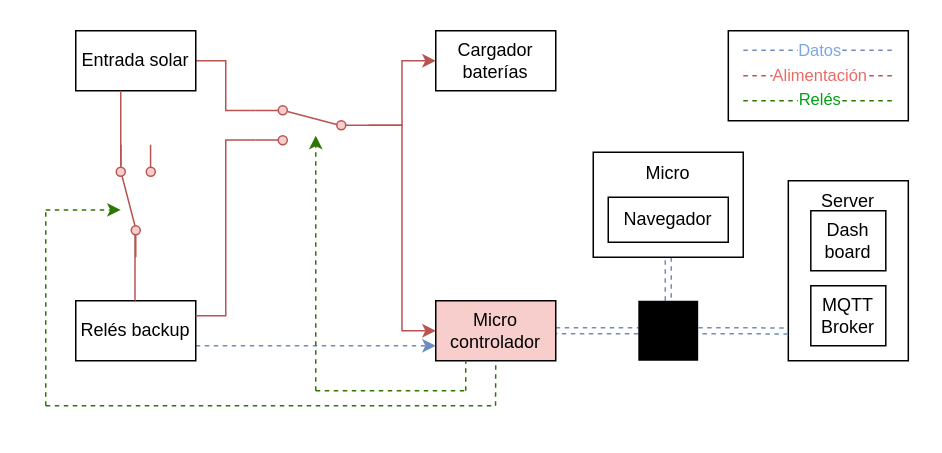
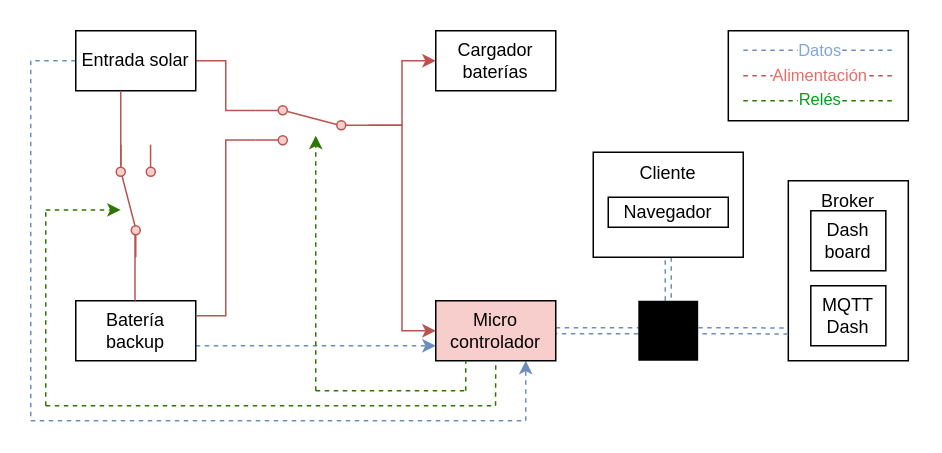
- <mxCell id="18" value="Micro" style="rounded=0;whiteSpace=wrap;html=1;verticalAlign=top;" parent="1" vertex="1"><mxGeometry x="395" y="101" width="100" height="70" as="geometry" /></mxCell>
+ <mxCell id="18" value="Cliente" style="rounded=0;whiteSpace=wrap;html=1;verticalAlign=top;" parent="1" vertex="1"><mxGeometry x="395" y="101" width="100" height="70" as="geometry" /></mxCell>
- <mxCell id="15" value="Server" style="rounded=0;whiteSpace=wrap;html=1;verticalAlign=top;" parent="1" vertex="1"><mxGeometry x="525.04" y="120" width="80" height="120" as="geometry" /></mxCell>
+ <mxCell id="15" value="Broker" style="rounded=0;whiteSpace=wrap;html=1;verticalAlign=top;" parent="1" vertex="1"><mxGeometry x="525.04" y="120" width="80" height="120" as="geometry" /></mxCell>
- <mxCell id="19" value="Navegador" style="rounded=0;whiteSpace=wrap;html=1;" parent="1" vertex="1"><mxGeometry x="405" y="131" width="80" height="30" as="geometry" /></mxCell>
+ <mxCell id="19" value="Navegador" style="rounded=0;whiteSpace=wrap;html=1;" parent="1" vertex="1"><mxGeometry x="405" y="131" width="80" height="20" as="geometry" /></mxCell>
- <mxCell id="16" value="MQTT&lt;div&gt;Broker&lt;/div&gt;" style="rounded=0;whiteSpace=wrap;html=1;" parent="1" vertex="1"><mxGeometry x="540.04" y="190" width="50" height="40" as="geometry" /></mxCell>
+ <mxCell id="16" value="MQTT&lt;div&gt;Dash&lt;/div&gt;" style="rounded=0;whiteSpace=wrap;html=1;" parent="1" vertex="1"><mxGeometry x="540.04" y="190" width="50" height="40" as="geometry" /></mxCell>
- <mxCell id="9" value="Relés backup" style="rounded=0;whiteSpace=wrap;html=1;" parent="1" vertex="1"><mxGeometry x="50" y="200" width="80" height="40" as="geometry" /></mxCell>
+ <mxCell id="9" value="Batería backup" style="rounded=0;whiteSpace=wrap;html=1;" parent="1" vertex="1"><mxGeometry x="50" y="200" width="80" height="40" as="geometry" /></mxCell>
+ <mxCell id="3" style="edgeStyle=orthogonalEdgeStyle;rounded=0;orthogonalLoop=1;jettySize=auto;html=1;dashed=1;fillColor=#dae8fc;strokeColor=#6c8ebf;" parent="1" source="4" target="7" edge="1"><mxGeometry relative="1" as="geometry"><Array as="points"><mxPoint x="20" y="40" /><mxPoint x="20" y="280" /><mxPoint x="350" y="280" /></Array></mxGeometry></mxCell>
